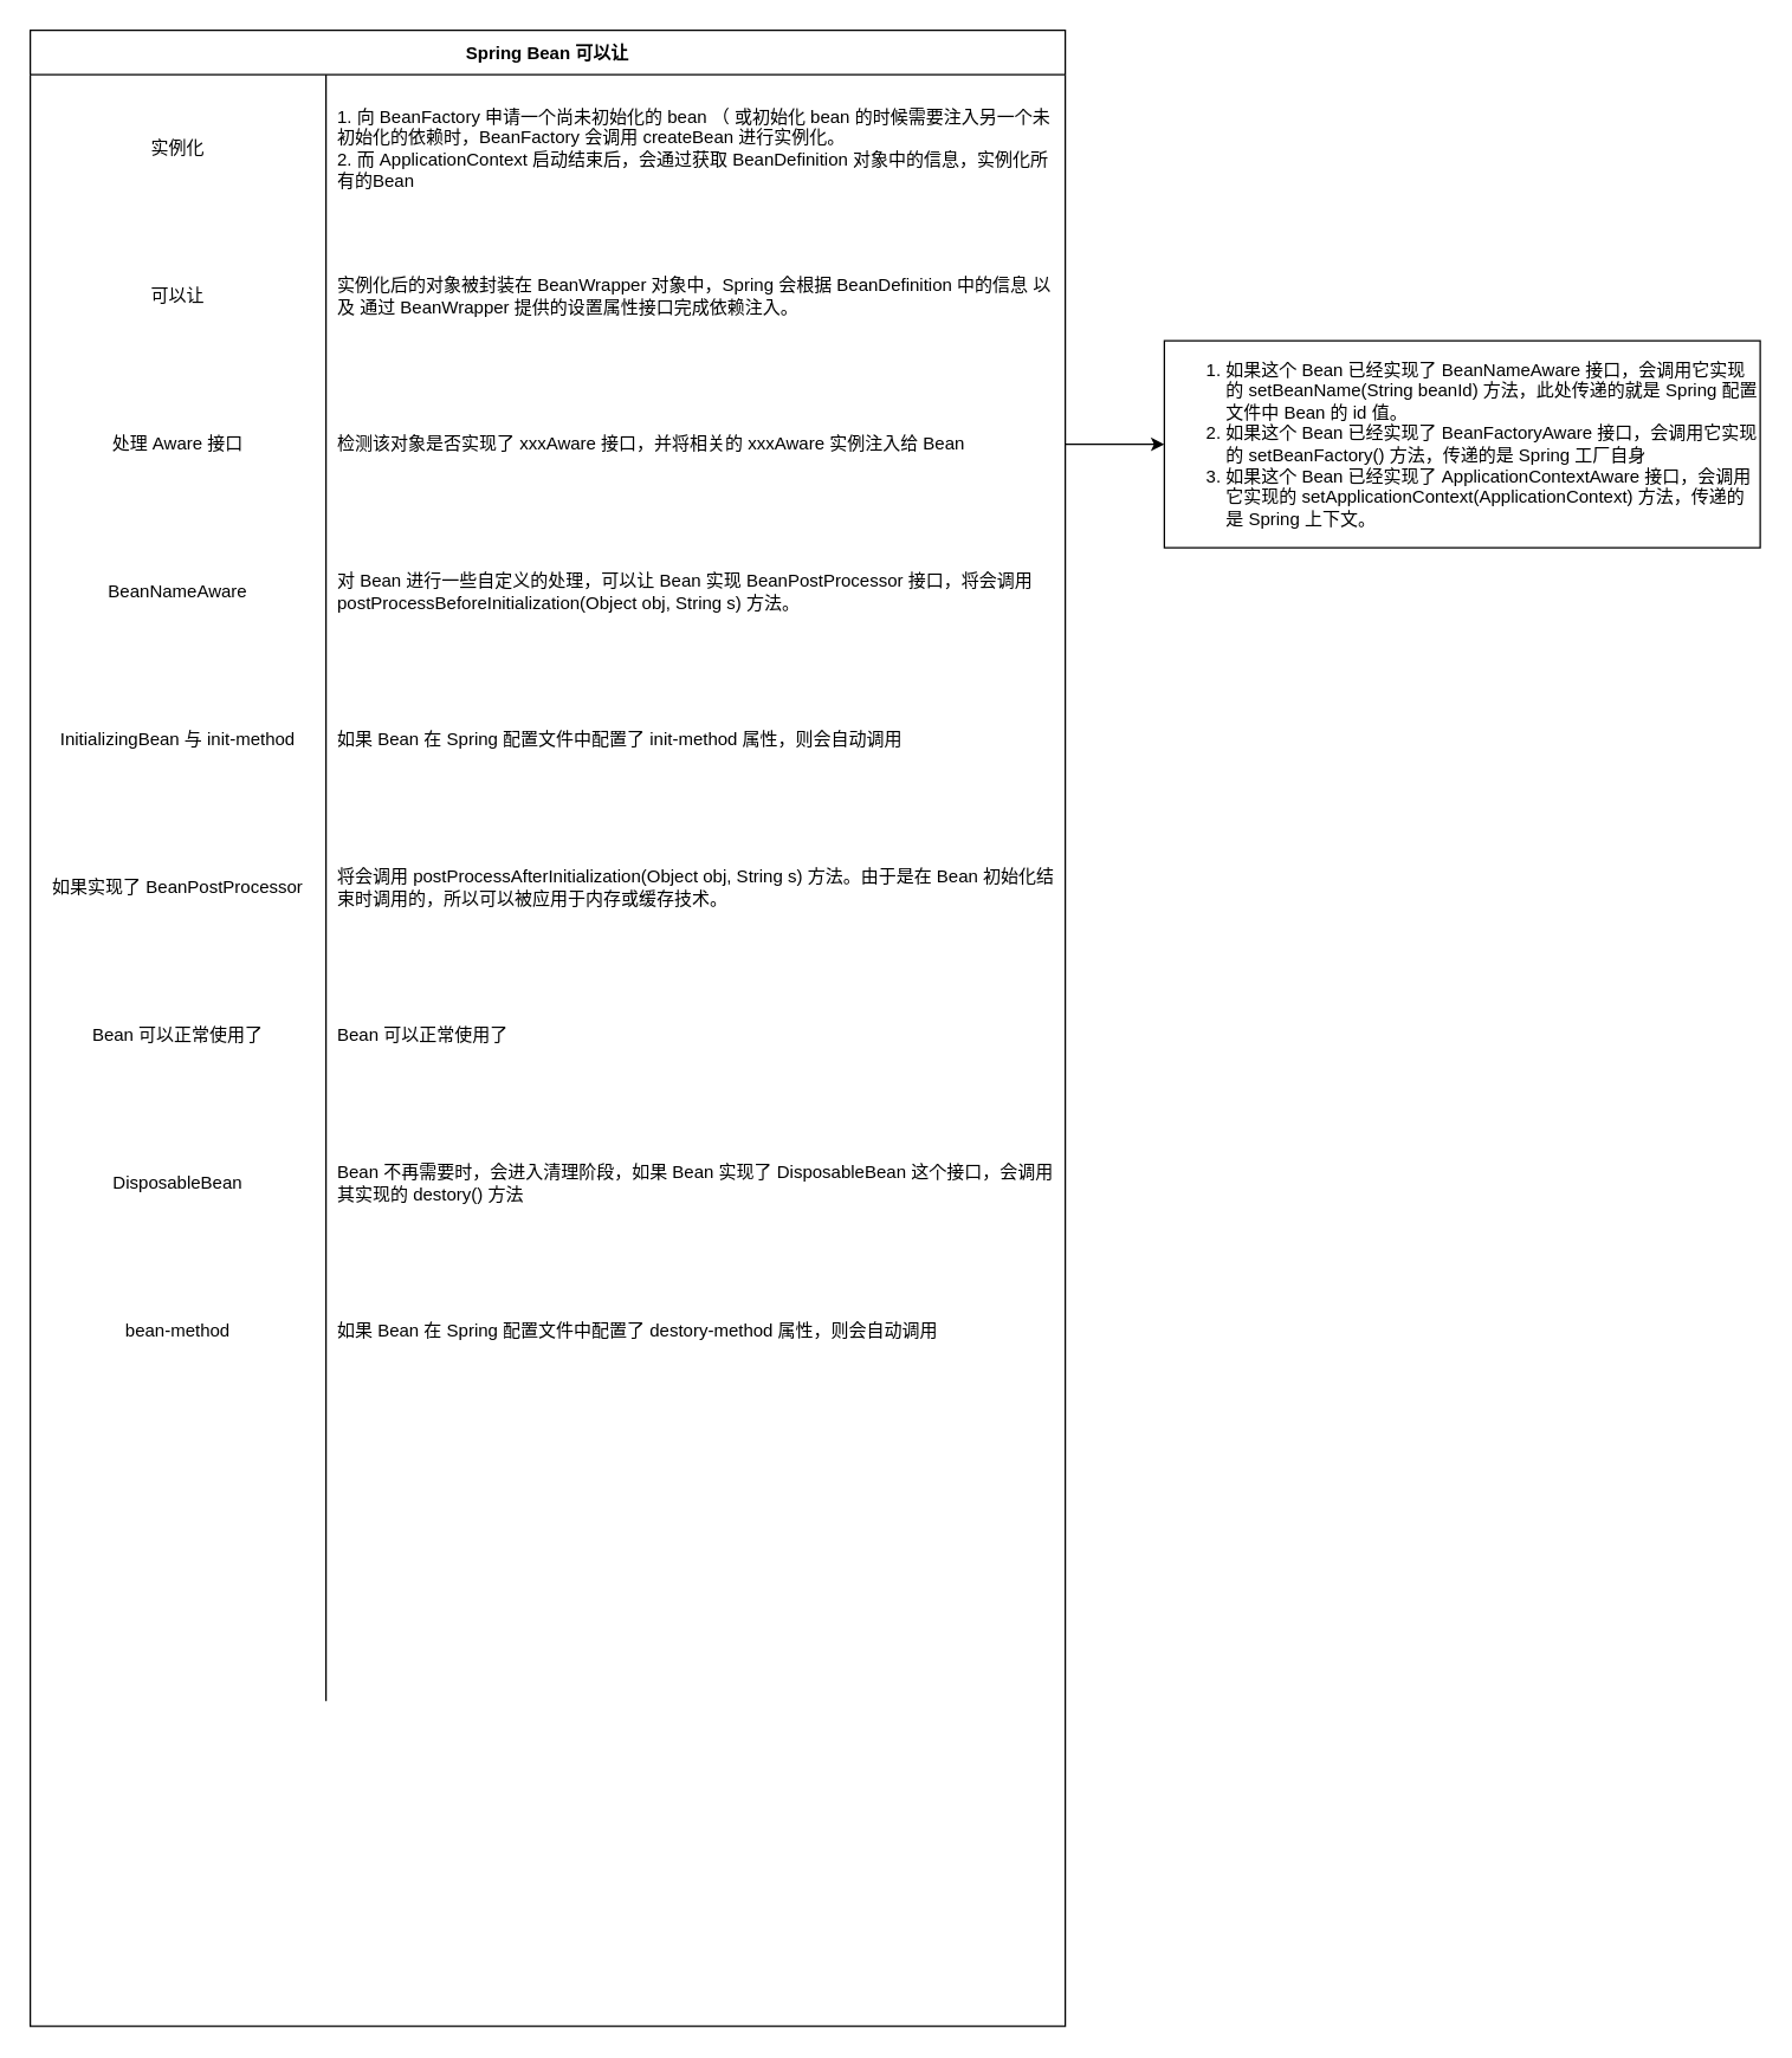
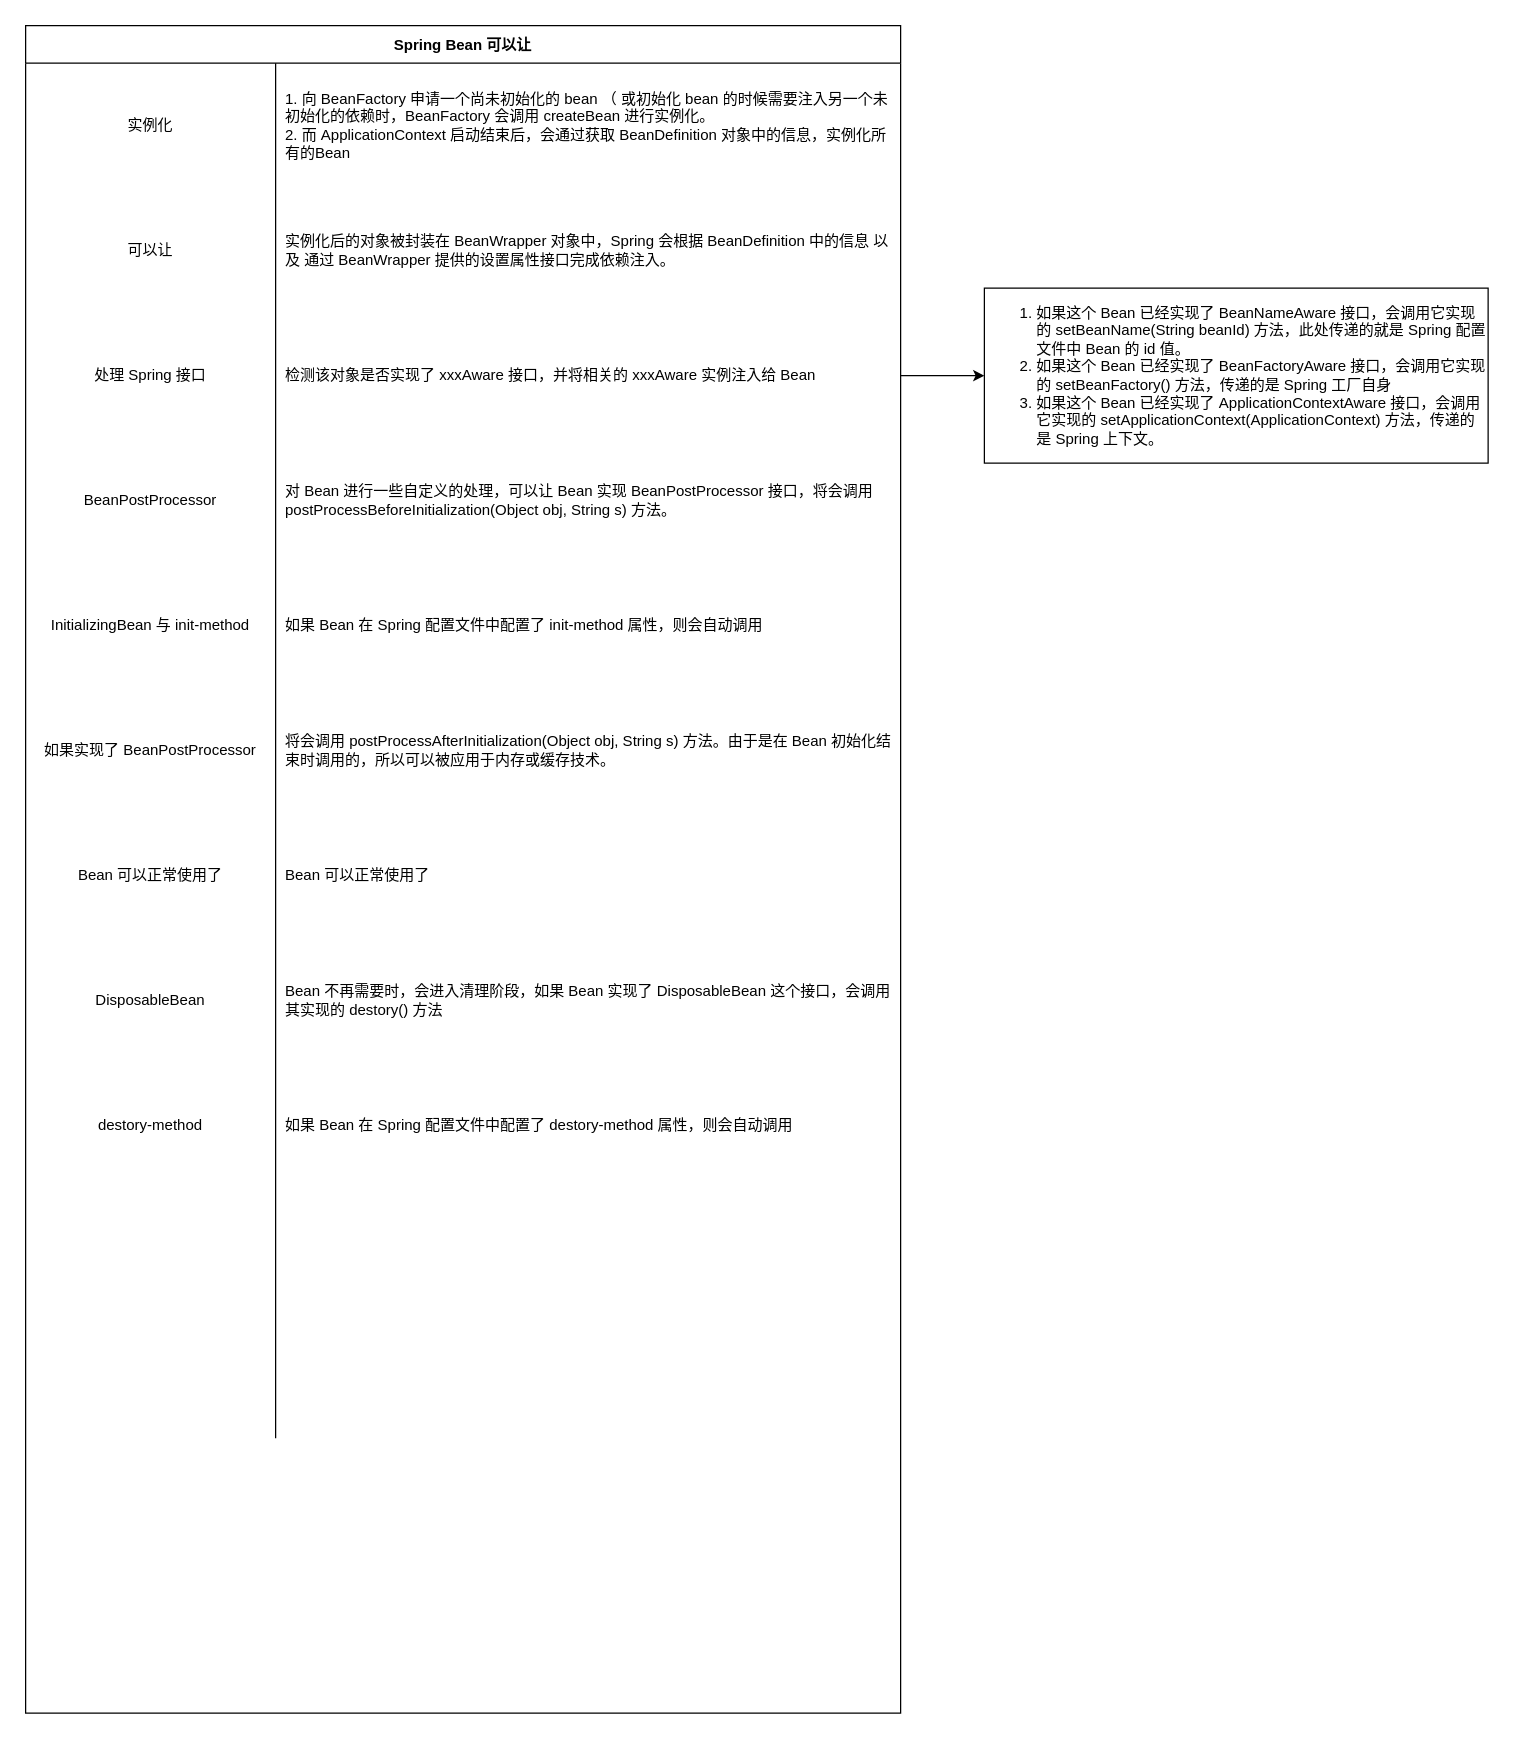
- <mxCell id="10" value="处理 Aware 接口" style="shape=partialRectangle;html=1;whiteSpace=wrap;connectable=0;fillColor=none;top=0;left=0;bottom=0;right=0;overflow=hidden;" vertex="1" parent="9"><mxGeometry width="200" height="100" as="geometry"><mxRectangle width="200" height="100" as="alternateBounds" /></mxGeometry></mxCell>
+ <mxCell id="10" value="处理 Spring 接口" style="shape=partialRectangle;html=1;whiteSpace=wrap;connectable=0;fillColor=none;top=0;left=0;bottom=0;right=0;overflow=hidden;" vertex="1" parent="9"><mxGeometry width="200" height="100" as="geometry"><mxRectangle width="200" height="100" as="alternateBounds" /></mxGeometry></mxCell>
- <mxCell id="13" value="BeanNameAware" style="shape=partialRectangle;html=1;whiteSpace=wrap;connectable=0;fillColor=none;top=0;left=0;bottom=0;right=0;overflow=hidden;" vertex="1" parent="12"><mxGeometry width="200" height="100" as="geometry"><mxRectangle width="200" height="100" as="alternateBounds" /></mxGeometry></mxCell>
+ <mxCell id="13" value="BeanPostProcessor" style="shape=partialRectangle;html=1;whiteSpace=wrap;connectable=0;fillColor=none;top=0;left=0;bottom=0;right=0;overflow=hidden;" vertex="1" parent="12"><mxGeometry width="200" height="100" as="geometry"><mxRectangle width="200" height="100" as="alternateBounds" /></mxGeometry></mxCell>
- <mxCell id="28" value="bean-method" style="shape=partialRectangle;html=1;whiteSpace=wrap;connectable=0;fillColor=none;top=0;left=0;bottom=0;right=0;overflow=hidden;" vertex="1" parent="27"><mxGeometry width="200" height="100" as="geometry"><mxRectangle width="200" height="100" as="alternateBounds" /></mxGeometry></mxCell>
+ <mxCell id="28" value="destory-method" style="shape=partialRectangle;html=1;whiteSpace=wrap;connectable=0;fillColor=none;top=0;left=0;bottom=0;right=0;overflow=hidden;" vertex="1" parent="27"><mxGeometry width="200" height="100" as="geometry"><mxRectangle width="200" height="100" as="alternateBounds" /></mxGeometry></mxCell>
